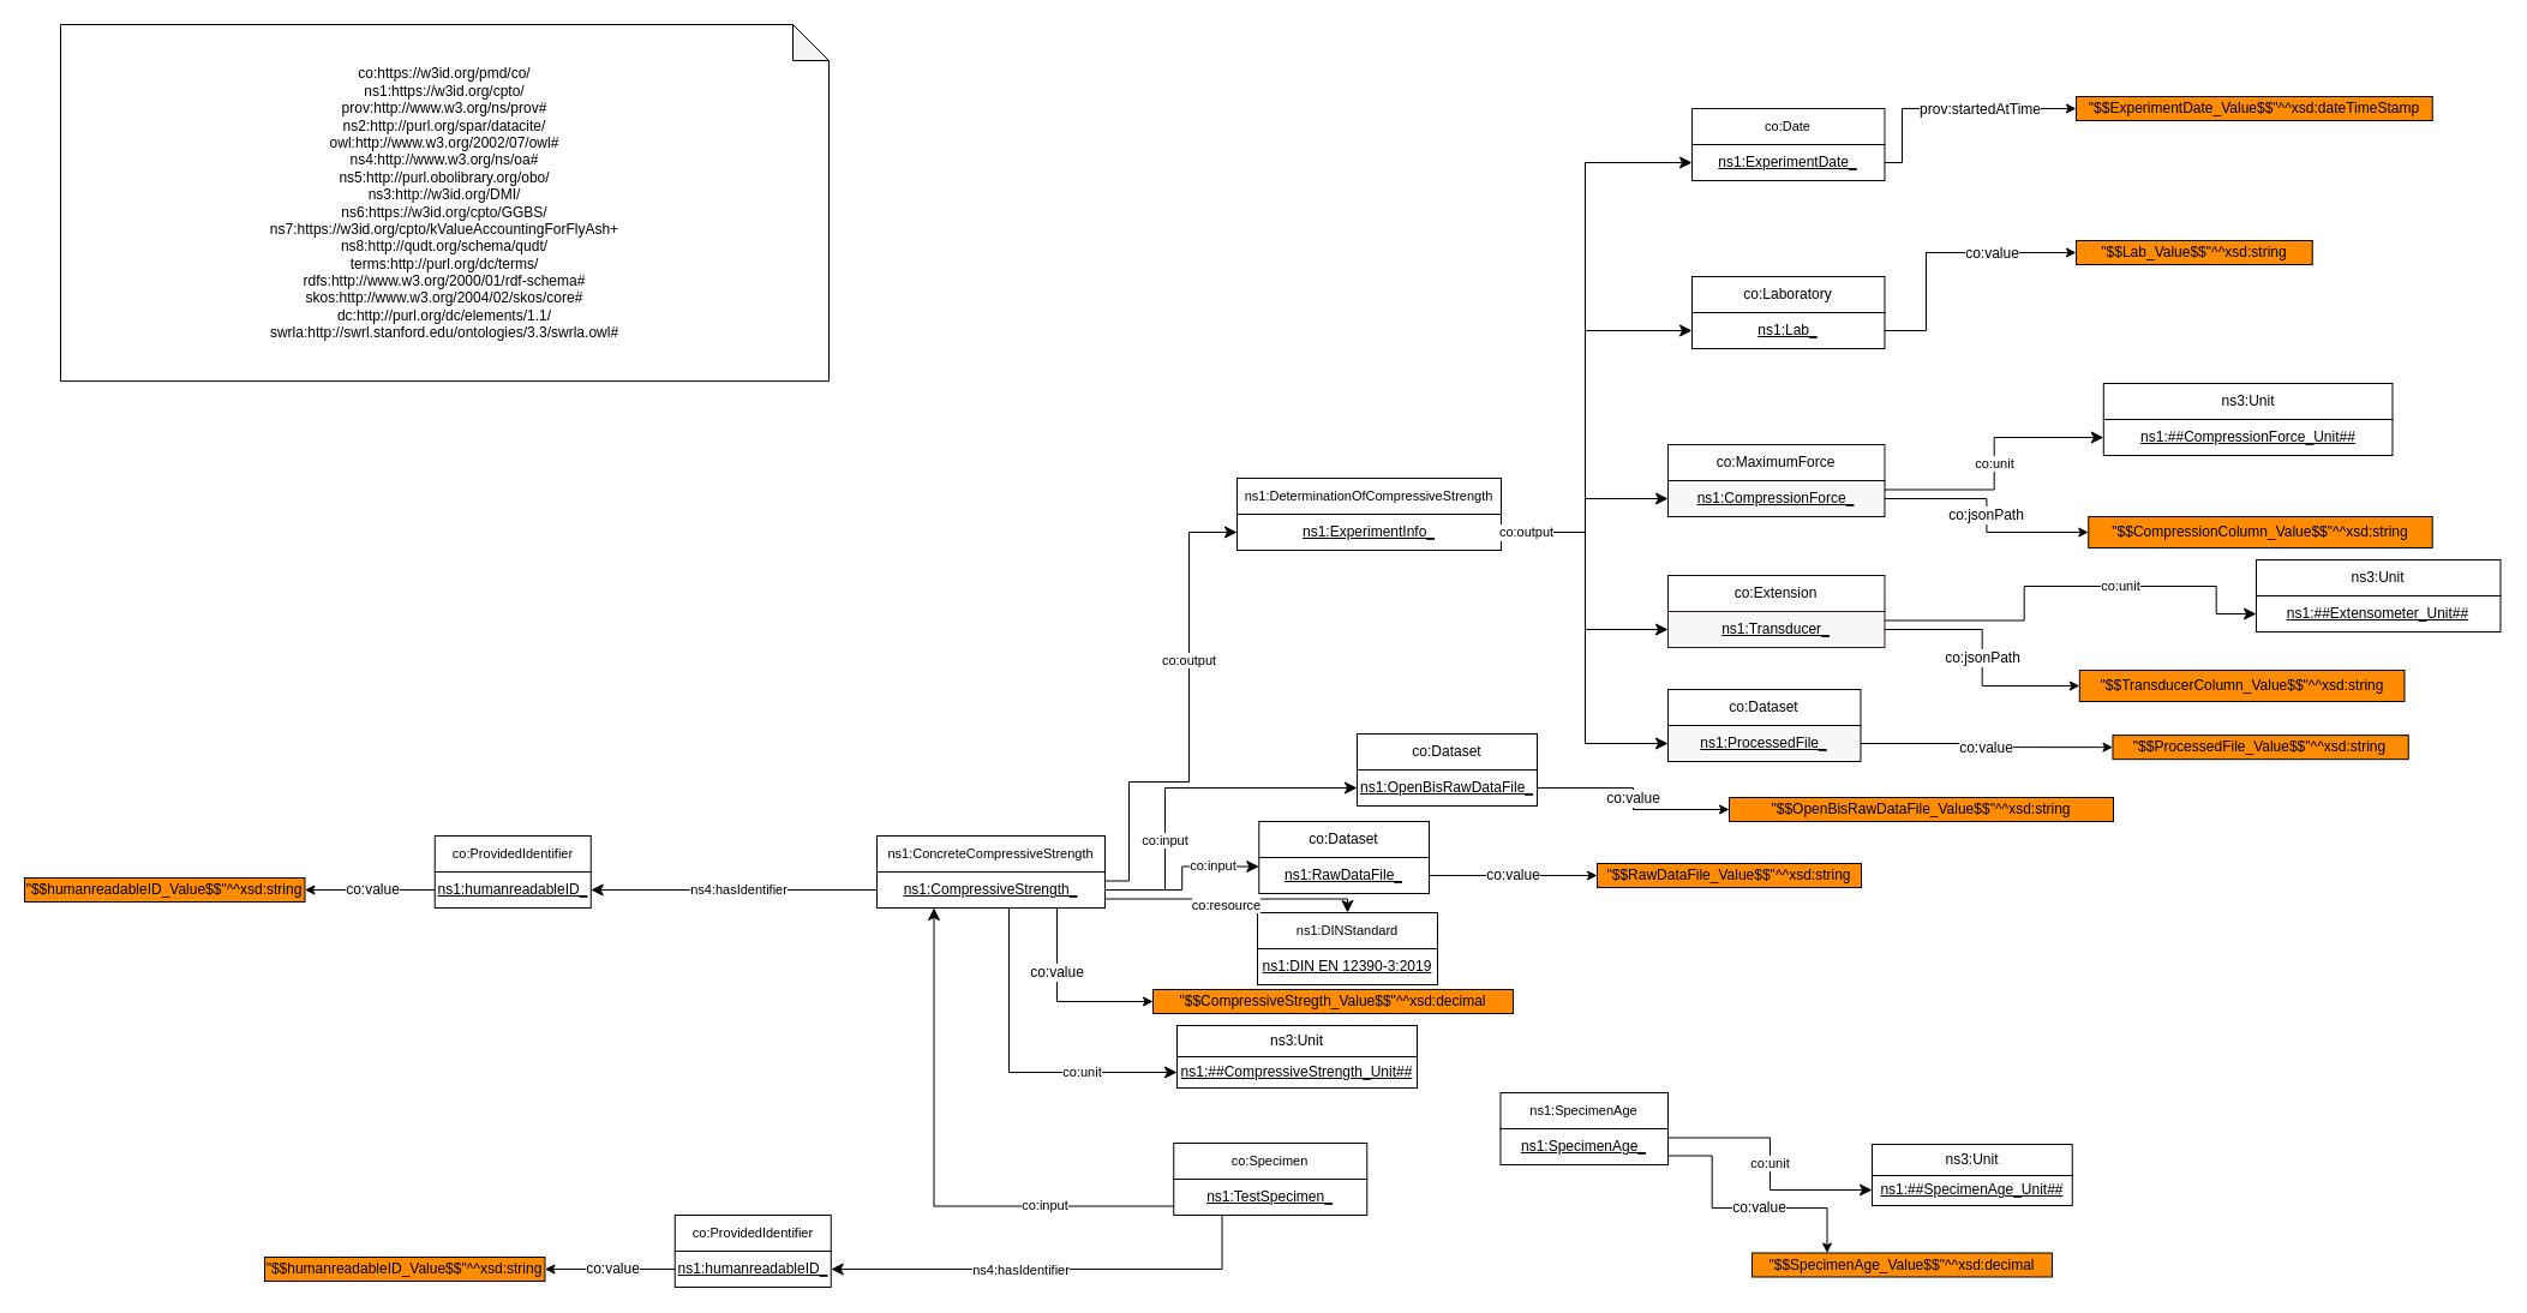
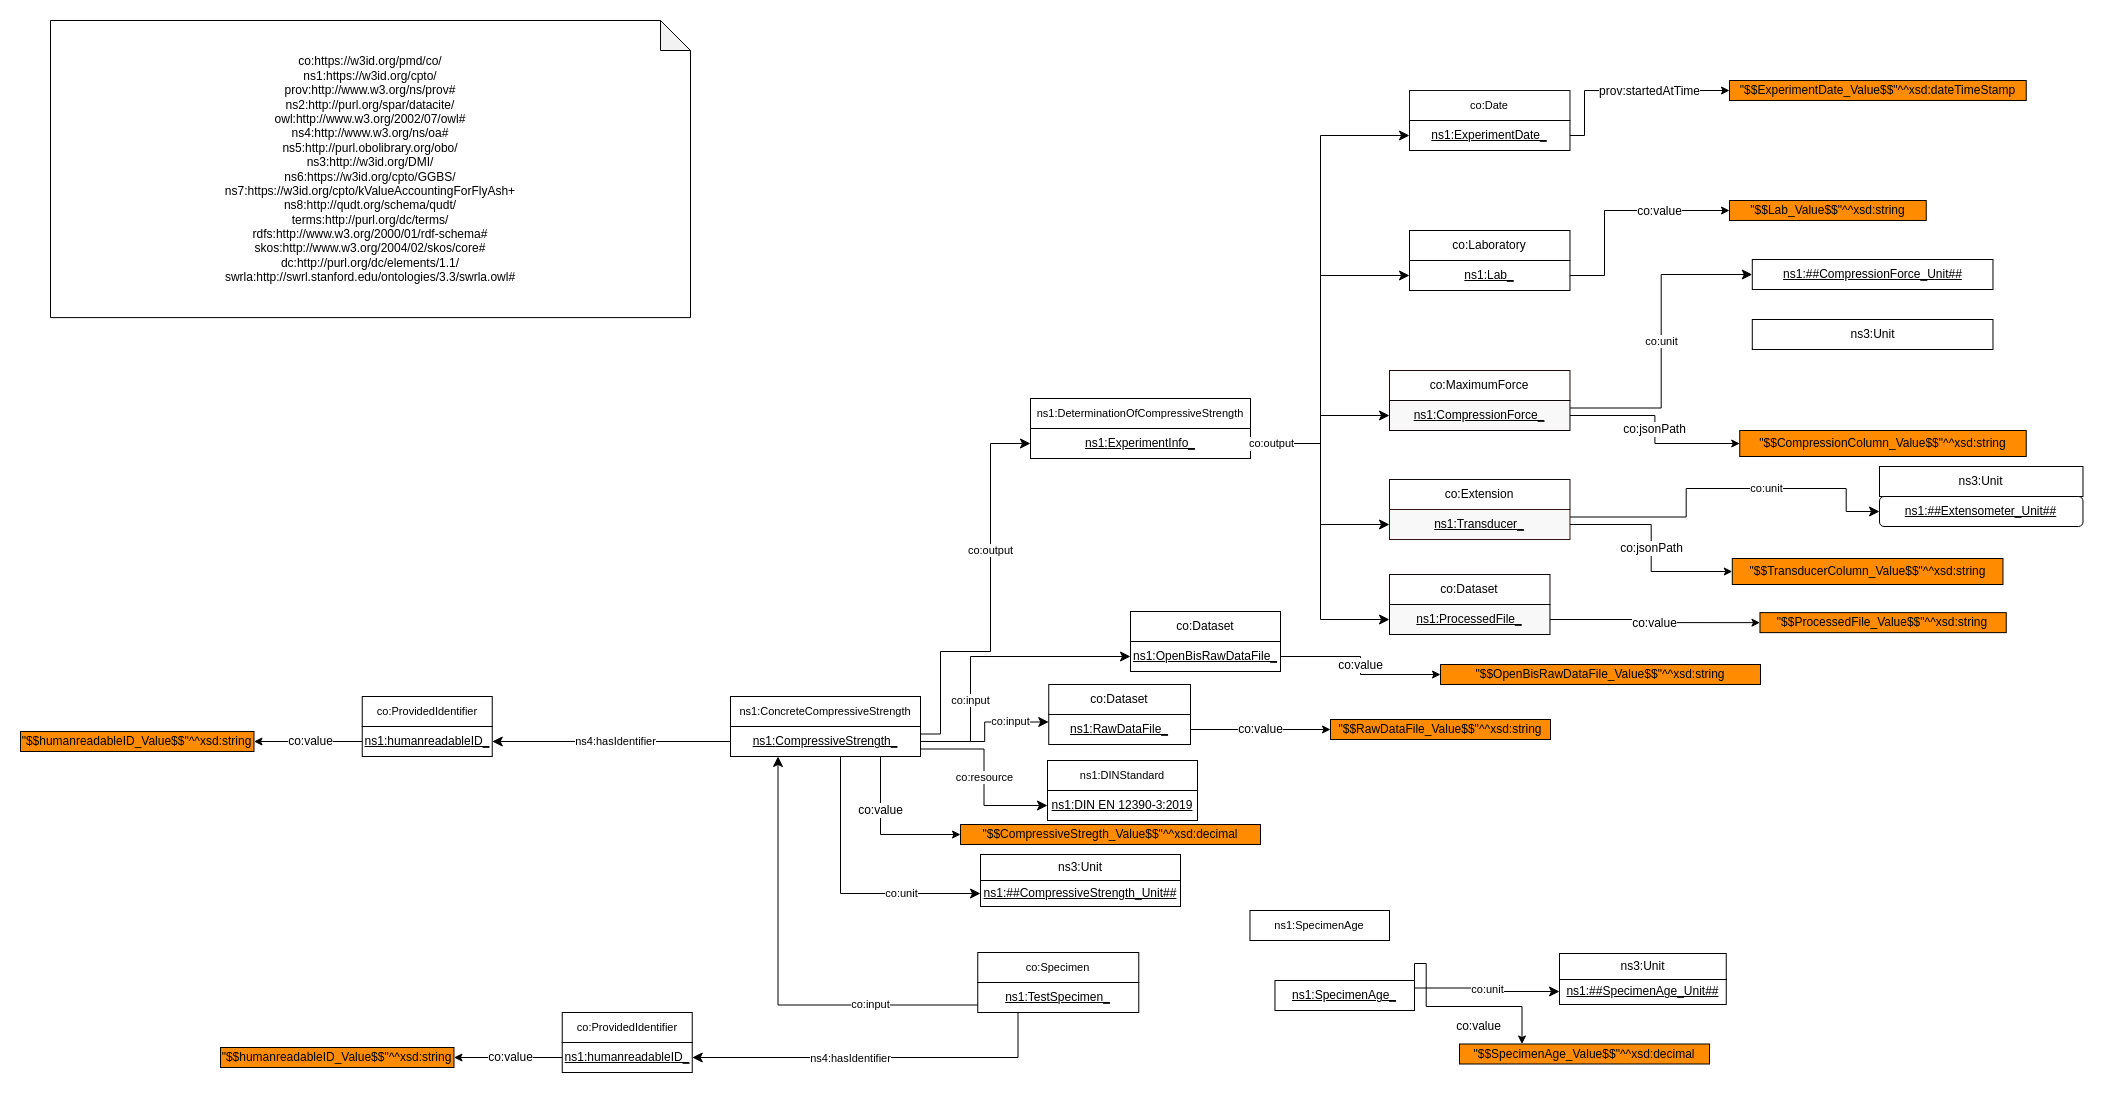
- <mxCell id="61" value="&lt;u&gt;ns1:##CompressionForce_Unit##&lt;/u&gt;" style="rounded=0;whiteSpace=wrap;html=1;snapToPoint=1;fillColor=#FFFFFF;" parent="1" vertex="1"><mxGeometry x="1751.79" y="349" width="240.69" height="30" as="geometry" /></mxCell>
+ <mxCell id="61" value="&lt;u&gt;ns1:##CompressionForce_Unit##&lt;/u&gt;" style="rounded=0;whiteSpace=wrap;html=1;snapToPoint=1;fillColor=#FFFFFF;" parent="1" vertex="1"><mxGeometry x="1751.79" y="259" width="240.69" height="30" as="geometry" /></mxCell>
- <mxCell id="70" value="&lt;u&gt;ns1:##Extensometer_Unit##&lt;/u&gt;" style="rounded=0;whiteSpace=wrap;html=1;snapToPoint=1;fillColor=#FFFFFF;" parent="1" vertex="1"><mxGeometry x="1879" y="496" width="203.48" height="30" as="geometry" /></mxCell>
+ <mxCell id="70" value="&lt;u&gt;ns1:##Extensometer_Unit##&lt;/u&gt;" style="whiteSpace=wrap;html=1;snapToPoint=1;fillColor=#FFFFFF;rounded=1;" parent="1" vertex="1"><mxGeometry x="1879" y="496" width="203.48" height="30" as="geometry" /></mxCell>
- <mxCell id="14" value="co:resource" style="endArrow=classic;html=1;exitX=1;exitY=0.75;exitDx=0;exitDy=0;endSize=8;arcSize=0;edgeStyle=orthogonalEdgeStyle;fillColor=#FFFFFF;" parent="1" source="3" target="12" edge="1"><mxGeometry x="-2360" y="380" width="90" height="26" as="geometry"><mxPoint x="1430" y="823.96" as="sourcePoint" /><mxPoint x="1038.26" y="801" as="targetPoint" /></mxGeometry></mxCell>
+ <mxCell id="14" value="co:resource" style="endArrow=classic;html=1;exitX=1;exitY=0.75;exitDx=0;exitDy=0;endSize=8;arcSize=0;edgeStyle=orthogonalEdgeStyle;entryX=0;entryY=0.5;entryDx=0;entryDy=0;fillColor=#FFFFFF;" parent="1" source="3" target="13" edge="1"><mxGeometry x="-2360" y="380" width="90" height="26" as="geometry"><mxPoint x="1430" y="823.96" as="sourcePoint" /><mxPoint x="1038.26" y="801" as="targetPoint" /></mxGeometry></mxCell>
- <mxCell id="39" value="&lt;span style=&quot;font-size: 12px&quot;&gt;&lt;u&gt;ns1:SpecimenAge_&lt;/u&gt;&lt;/span&gt;" style="rounded=0;whiteSpace=wrap;html=1;snapToPoint=1;fontSize=11;" parent="1" vertex="1"><mxGeometry x="1249.47" y="940" width="139.53" height="30" as="geometry" /></mxCell>
+ <mxCell id="39" value="&lt;span style=&quot;font-size: 12px&quot;&gt;&lt;u&gt;ns1:SpecimenAge_&lt;/u&gt;&lt;/span&gt;" style="rounded=0;whiteSpace=wrap;html=1;snapToPoint=1;fontSize=11;" parent="1" vertex="1"><mxGeometry x="1274.47" y="980" width="139.53" height="30" as="geometry" /></mxCell>
